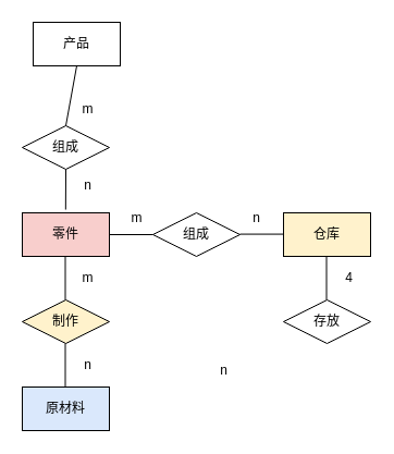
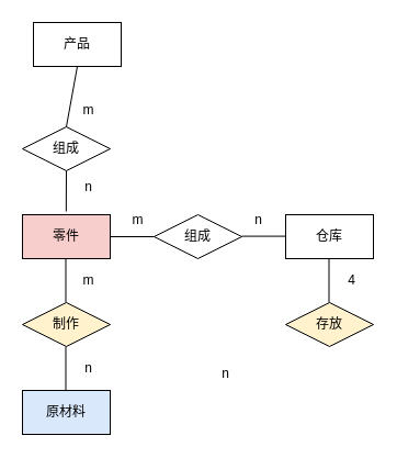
- <mxCell id="5" value="仓库" style="rounded=0;whiteSpace=wrap;html=1;fillColor=#fff2cc;" vertex="1" parent="1"><mxGeometry x="260" y="195" width="80" height="40" as="geometry" /></mxCell>
+ <mxCell id="5" value="仓库" style="rounded=0;whiteSpace=wrap;html=1;" vertex="1" parent="1"><mxGeometry x="260" y="195" width="80" height="40" as="geometry" /></mxCell>
- <mxCell id="8" value="存放" style="rhombus;whiteSpace=wrap;html=1;" vertex="1" parent="1"><mxGeometry x="260" y="275" width="80" height="40" as="geometry" /></mxCell>
+ <mxCell id="8" value="存放" style="rhombus;whiteSpace=wrap;html=1;fillColor=#fff2cc;" vertex="1" parent="1"><mxGeometry x="260" y="275" width="80" height="40" as="geometry" /></mxCell>
